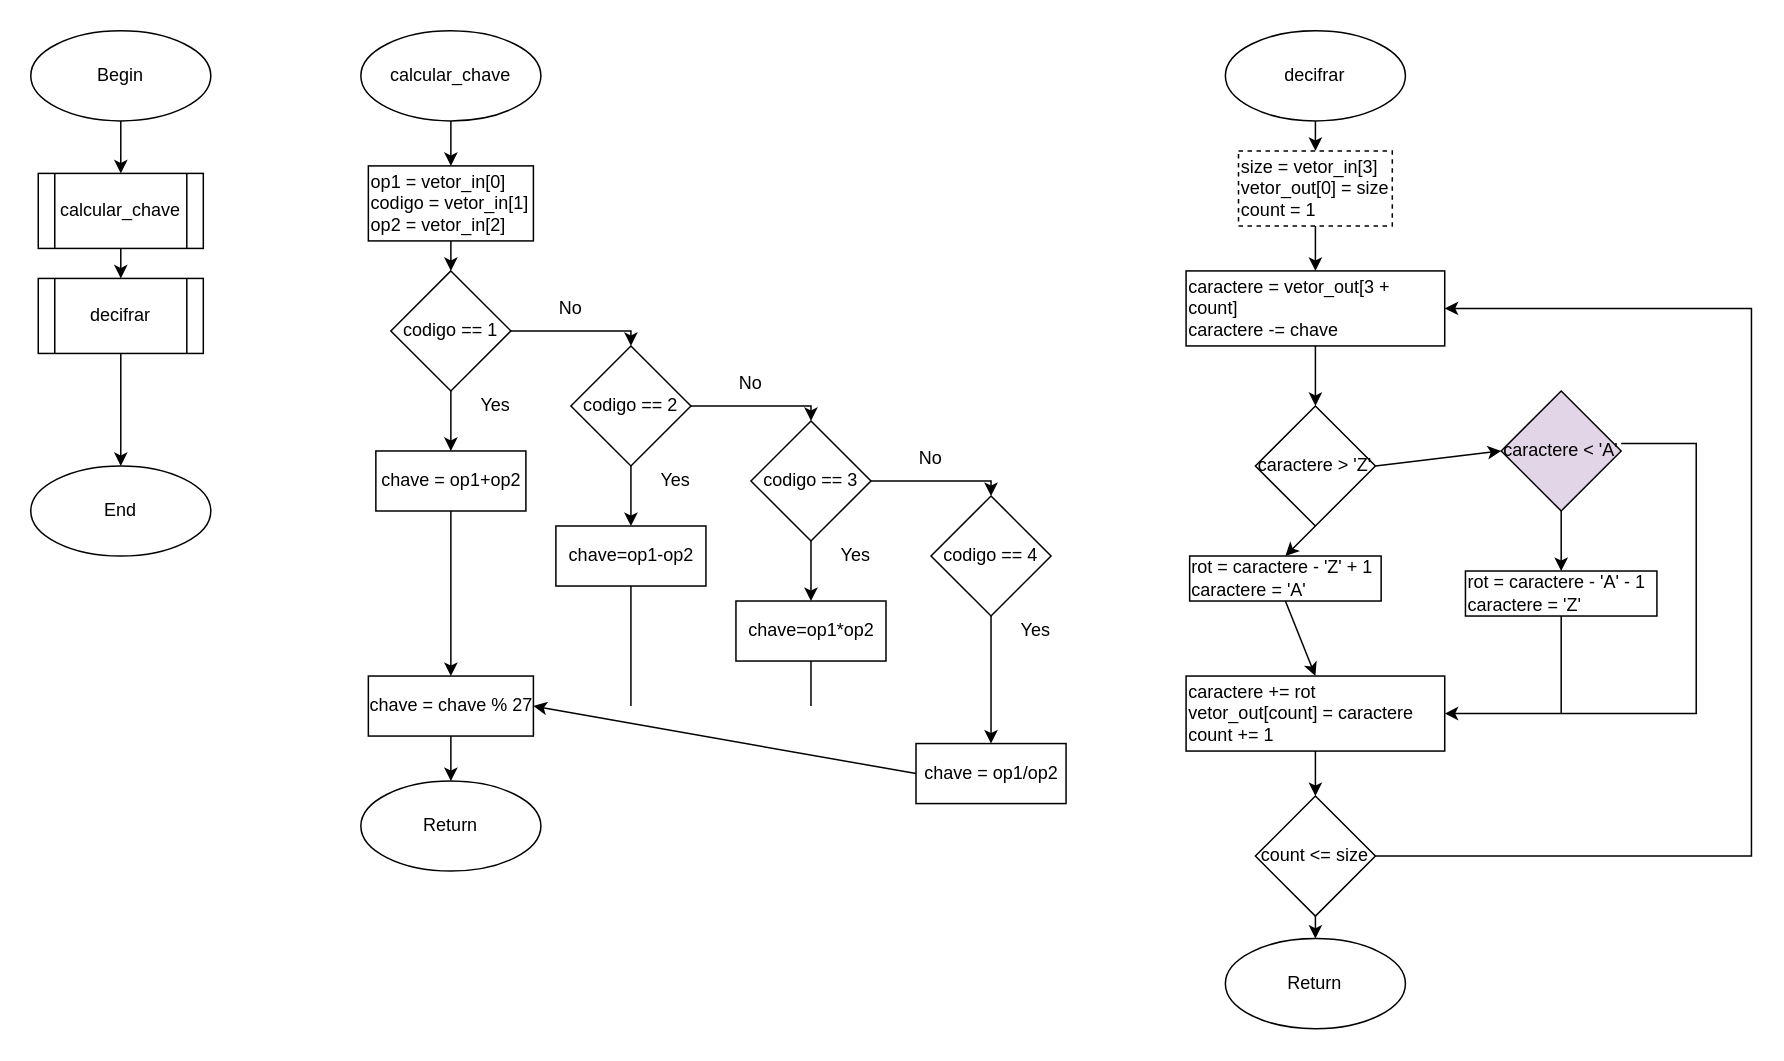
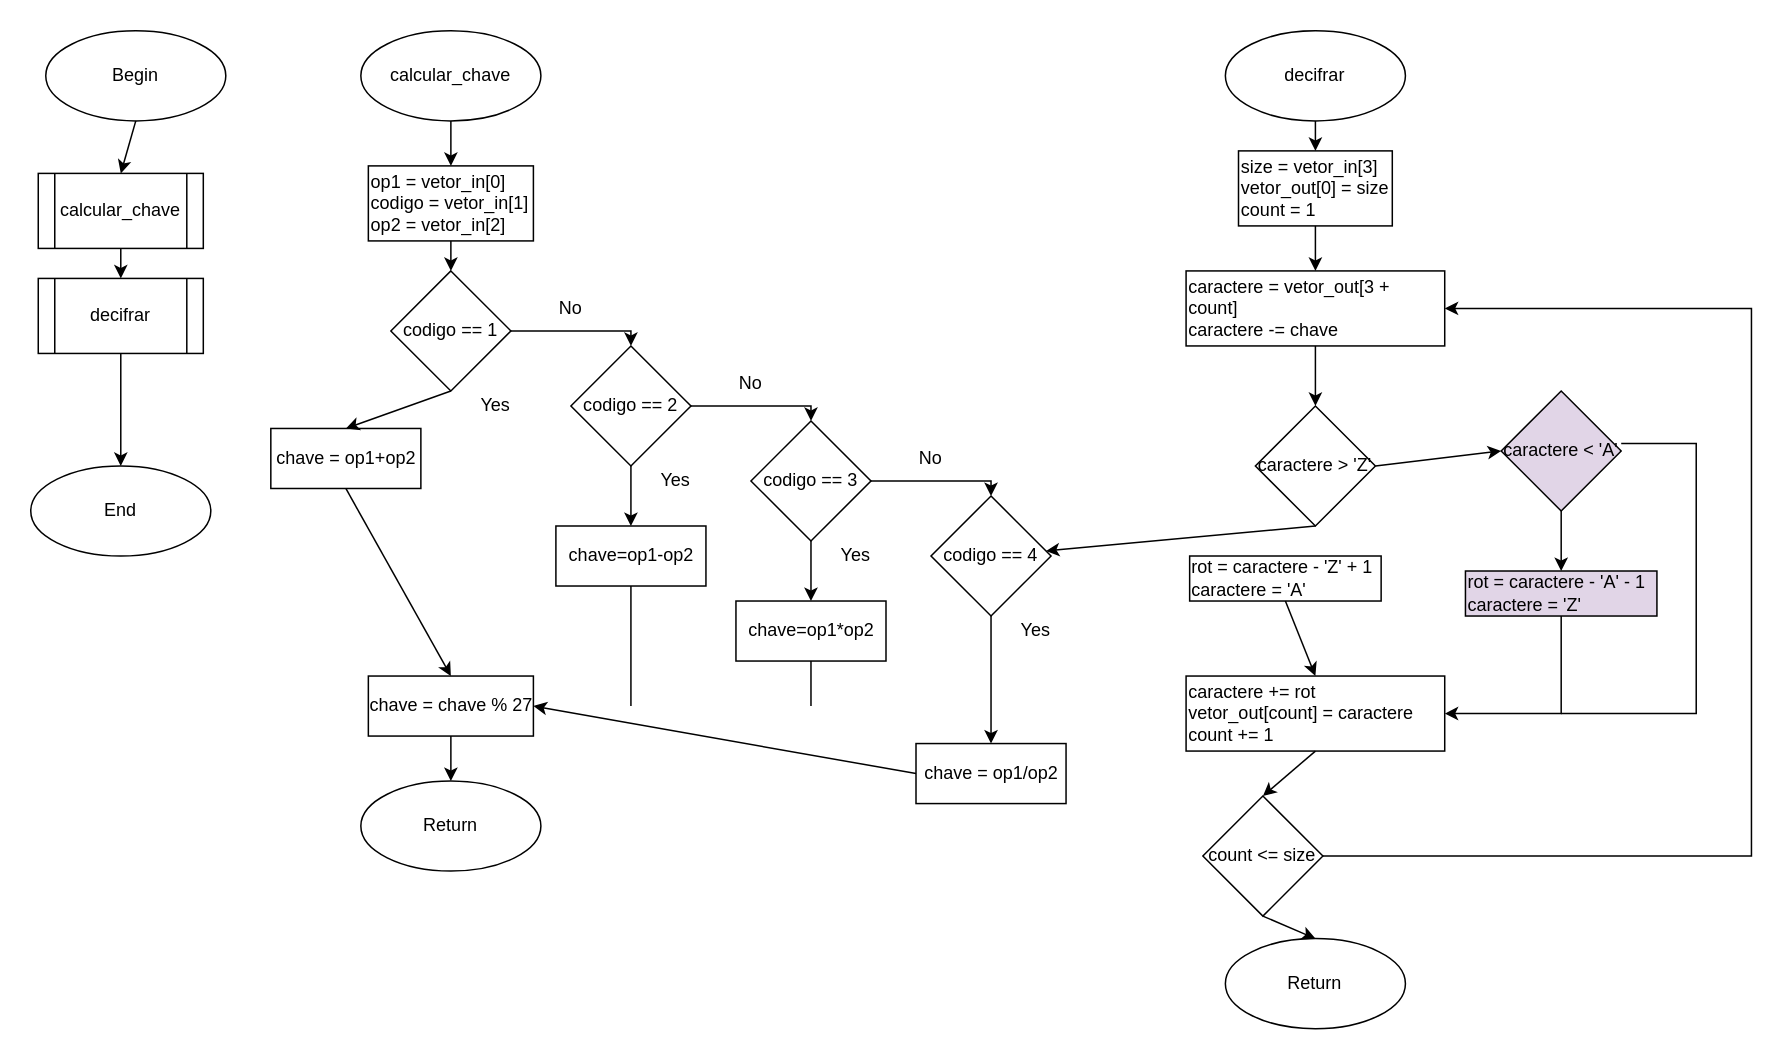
- <mxCell id="2" value="Begin" style="ellipse;whiteSpace=wrap;html=1;" parent="1" vertex="1"><mxGeometry x="20" y="20" width="120" height="60" as="geometry" /></mxCell>
+ <mxCell id="2" value="Begin" style="ellipse;whiteSpace=wrap;html=1;" parent="1" vertex="1"><mxGeometry x="30" y="20" width="120" height="60" as="geometry" /></mxCell>
- <mxCell id="7" value="&lt;div&gt;size = vetor_in[3]&lt;/div&gt;&lt;div&gt;vetor_out[0] = size&lt;/div&gt;&lt;div&gt;count = 1&lt;/div&gt;" style="rounded=0;html=1;align=left;dashed=1;" parent="1" vertex="1"><mxGeometry x="824.94" y="100" width="102.5" height="50" as="geometry" /></mxCell>
+ <mxCell id="7" value="&lt;div&gt;size = vetor_in[3]&lt;/div&gt;&lt;div&gt;vetor_out[0] = size&lt;/div&gt;&lt;div&gt;count = 1&lt;/div&gt;" style="rounded=0;html=1;align=left;" parent="1" vertex="1"><mxGeometry x="824.94" y="100" width="102.5" height="50" as="geometry" /></mxCell>
- <mxCell id="23" value="chave = op1+op2" style="rounded=0;html=1;" parent="1" vertex="1"><mxGeometry x="250" y="300" width="100" height="40" as="geometry" /></mxCell>
+ <mxCell id="23" value="chave = op1+op2" style="rounded=0;html=1;" parent="1" vertex="1"><mxGeometry x="180" y="285" width="100" height="40" as="geometry" /></mxCell>
- <mxCell id="56" value="" style="endArrow=classic;html=1;rounded=0;exitX=0.5;exitY=1;exitDx=0;exitDy=0;entryX=0.5;entryY=0;entryDx=0;entryDy=0;" parent="1" source="50" target="53" edge="1"><mxGeometry width="50" height="50" relative="1" as="geometry"><mxPoint x="590" y="350" as="sourcePoint" /><mxPoint x="640" y="300" as="targetPoint" /></mxGeometry></mxCell>
+ <mxCell id="56" value="" style="endArrow=classic;html=1;rounded=0;exitX=0.5;exitY=1;exitDx=0;exitDy=0;" parent="1" source="50" target="19" edge="1"><mxGeometry width="50" height="50" relative="1" as="geometry"><mxPoint x="590" y="350" as="sourcePoint" /><mxPoint x="640" y="300" as="targetPoint" /></mxGeometry></mxCell>
- <mxCell id="54" value="&lt;div&gt;rot = caractere - 'A' - 1&lt;/div&gt;caractere = 'Z'" style="rounded=0;whiteSpace=wrap;html=1;align=left;" parent="1" vertex="1"><mxGeometry x="976.19" y="380" width="127.62" height="30" as="geometry" /></mxCell>
+ <mxCell id="54" value="&lt;div&gt;rot = caractere - 'A' - 1&lt;/div&gt;caractere = 'Z'" style="rounded=0;whiteSpace=wrap;html=1;align=left;fillColor=#e1d5e7;" parent="1" vertex="1"><mxGeometry x="976.19" y="380" width="127.62" height="30" as="geometry" /></mxCell>
- <mxCell id="10" value="count &amp;lt;= size" style="rhombus;whiteSpace=wrap;html=1;" parent="1" vertex="1"><mxGeometry x="836.19" y="530" width="80" height="80" as="geometry" /></mxCell>
+ <mxCell id="10" value="count &amp;lt;= size" style="rhombus;whiteSpace=wrap;html=1;" parent="1" vertex="1"><mxGeometry x="801.19" y="530" width="80" height="80" as="geometry" /></mxCell>
